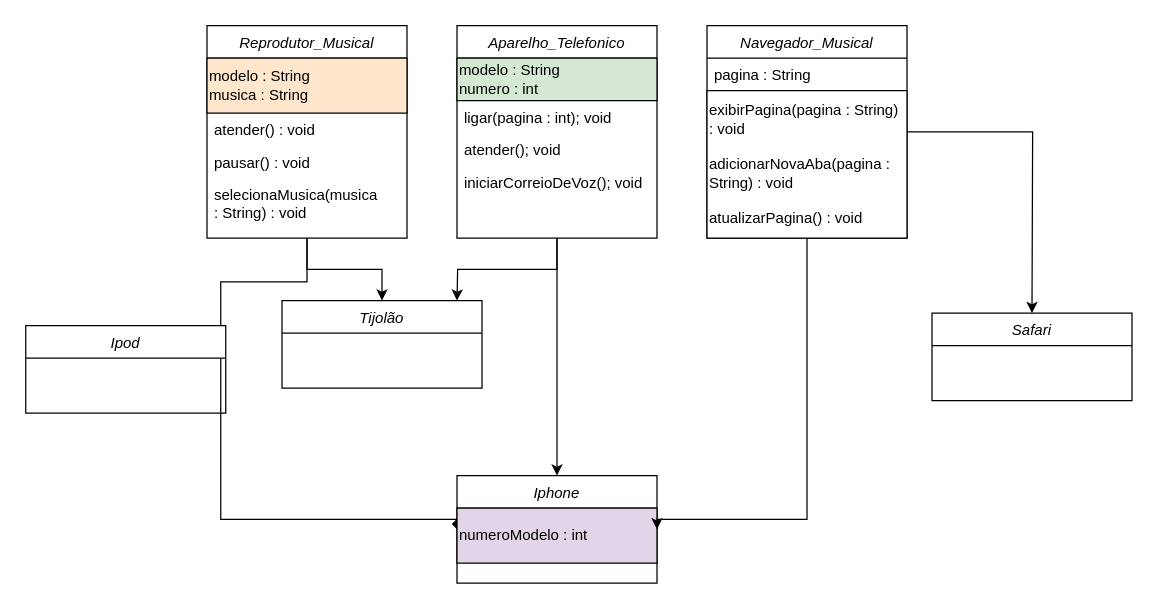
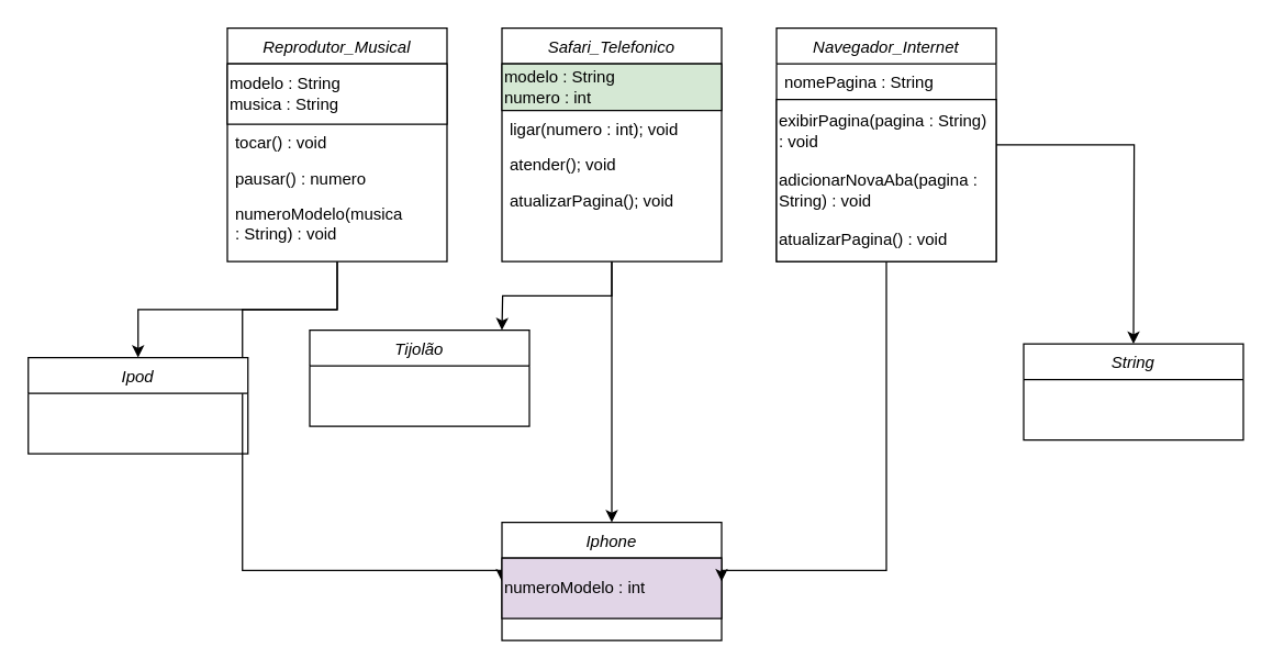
- <mxCell id="4" value="Aparelho_Telefonico" style="swimlane;fontStyle=2;align=center;verticalAlign=top;childLayout=stackLayout;horizontal=1;startSize=26;horizontalStack=0;resizeParent=1;resizeLast=0;collapsible=1;marginBottom=0;rounded=0;shadow=0;strokeWidth=1;" parent="1" vertex="1"><mxGeometry x="365" width="160" height="170" as="geometry" y="20"><mxRectangle x="230" y="140" width="160" height="26" as="alternateBounds" /></mxGeometry></mxCell>
+ <mxCell id="4" value="Safari_Telefonico" style="swimlane;fontStyle=2;align=center;verticalAlign=top;childLayout=stackLayout;horizontal=1;startSize=26;horizontalStack=0;resizeParent=1;resizeLast=0;collapsible=1;marginBottom=0;rounded=0;shadow=0;strokeWidth=1;" parent="1" vertex="1"><mxGeometry x="365" width="160" height="170" as="geometry" y="20"><mxRectangle x="230" y="140" width="160" height="26" as="alternateBounds" /></mxGeometry></mxCell>
- <mxCell id="10" value="Navegador_Musical" style="swimlane;fontStyle=2;align=center;verticalAlign=top;childLayout=stackLayout;horizontal=1;startSize=26;horizontalStack=0;resizeParent=1;resizeLast=0;collapsible=1;marginBottom=0;rounded=0;shadow=0;strokeWidth=1;" vertex="1" parent="1"><mxGeometry x="565" width="160" height="170" as="geometry" y="20"><mxRectangle x="230" y="140" width="160" height="26" as="alternateBounds" /></mxGeometry></mxCell>
+ <mxCell id="10" value="Navegador_Internet" style="swimlane;fontStyle=2;align=center;verticalAlign=top;childLayout=stackLayout;horizontal=1;startSize=26;horizontalStack=0;resizeParent=1;resizeLast=0;collapsible=1;marginBottom=0;rounded=0;shadow=0;strokeWidth=1;" vertex="1" parent="1"><mxGeometry x="565" width="160" height="170" as="geometry" y="20"><mxRectangle x="230" y="140" width="160" height="26" as="alternateBounds" /></mxGeometry></mxCell>
- <mxCell id="11" value="pagina : String" style="text;align=left;verticalAlign=top;spacingLeft=4;spacingRight=4;overflow=hidden;rotatable=0;points=[[0,0.5],[1,0.5]];portConstraint=eastwest;" vertex="1" parent="10"><mxGeometry y="26" width="160" height="26" as="geometry" /></mxCell>
+ <mxCell id="11" value="nomePagina : String" style="text;align=left;verticalAlign=top;spacingLeft=4;spacingRight=4;overflow=hidden;rotatable=0;points=[[0,0.5],[1,0.5]];portConstraint=eastwest;" vertex="1" parent="10"><mxGeometry y="26" width="160" height="26" as="geometry" /></mxCell>
- <mxCell id="16" value="modelo : String&lt;div&gt;musica : String&lt;/div&gt;" style="rounded=0;whiteSpace=wrap;html=1;align=left;fillColor=#ffe6cc;" vertex="1" parent="15"><mxGeometry y="26" width="160" height="44" as="geometry" /></mxCell>
+ <mxCell id="16" value="modelo : String&lt;div&gt;musica : String&lt;/div&gt;" style="rounded=0;whiteSpace=wrap;html=1;align=left;" vertex="1" parent="15"><mxGeometry y="26" width="160" height="44" as="geometry" /></mxCell>
- <mxCell id="6" value="ligar(pagina : int); void" style="text;align=left;verticalAlign=top;spacingLeft=4;spacingRight=4;overflow=hidden;rotatable=0;points=[[0,0.5],[1,0.5]];portConstraint=eastwest;" parent="4" vertex="1"><mxGeometry y="60" width="160" height="26" as="geometry" /></mxCell>
+ <mxCell id="6" value="ligar(numero : int); void" style="text;align=left;verticalAlign=top;spacingLeft=4;spacingRight=4;overflow=hidden;rotatable=0;points=[[0,0.5],[1,0.5]];portConstraint=eastwest;" parent="4" vertex="1"><mxGeometry y="60" width="160" height="26" as="geometry" /></mxCell>
- <mxCell id="17" value="atender() : void" style="text;align=left;verticalAlign=top;spacingLeft=4;spacingRight=4;overflow=hidden;rotatable=0;points=[[0,0.5],[1,0.5]];portConstraint=eastwest;" vertex="1" parent="15"><mxGeometry y="70" width="160" height="26" as="geometry" /></mxCell>
+ <mxCell id="17" value="tocar() : void" style="text;align=left;verticalAlign=top;spacingLeft=4;spacingRight=4;overflow=hidden;rotatable=0;points=[[0,0.5],[1,0.5]];portConstraint=eastwest;" vertex="1" parent="15"><mxGeometry y="70" width="160" height="26" as="geometry" /></mxCell>
- <mxCell id="18" value="pausar() : void" style="text;align=left;verticalAlign=top;spacingLeft=4;spacingRight=4;overflow=hidden;rotatable=0;points=[[0,0.5],[1,0.5]];portConstraint=eastwest;" vertex="1" parent="15"><mxGeometry y="96" width="160" height="26" as="geometry" /></mxCell>
+ <mxCell id="18" value="pausar() : numero" style="text;align=left;verticalAlign=top;spacingLeft=4;spacingRight=4;overflow=hidden;rotatable=0;points=[[0,0.5],[1,0.5]];portConstraint=eastwest;" vertex="1" parent="15"><mxGeometry y="96" width="160" height="26" as="geometry" /></mxCell>
- <mxCell id="8" value="iniciarCorreioDeVoz(); void" style="text;align=left;verticalAlign=top;spacingLeft=4;spacingRight=4;overflow=hidden;rotatable=0;points=[[0,0.5],[1,0.5]];portConstraint=eastwest;" vertex="1" parent="4"><mxGeometry y="112" width="160" height="58" as="geometry" /></mxCell>
+ <mxCell id="8" value="atualizarPagina(); void" style="text;align=left;verticalAlign=top;spacingLeft=4;spacingRight=4;overflow=hidden;rotatable=0;points=[[0,0.5],[1,0.5]];portConstraint=eastwest;" vertex="1" parent="4"><mxGeometry y="112" width="160" height="58" as="geometry" /></mxCell>
- <mxCell id="19" value="selecionaMusica(musica&#10;: String) : void" style="text;align=left;verticalAlign=top;spacingLeft=4;spacingRight=4;overflow=hidden;rotatable=0;points=[[0,0.5],[1,0.5]];portConstraint=eastwest;" vertex="1" parent="15"><mxGeometry y="122" width="160" height="38" as="geometry" /></mxCell>
+ <mxCell id="19" value="numeroModelo(musica&#10;: String) : void" style="text;align=left;verticalAlign=top;spacingLeft=4;spacingRight=4;overflow=hidden;rotatable=0;points=[[0,0.5],[1,0.5]];portConstraint=eastwest;" vertex="1" parent="15"><mxGeometry y="122" width="160" height="38" as="geometry" /></mxCell>
- <mxCell id="13" style="edgeStyle=orthogonalEdgeStyle;rounded=0;orthogonalLoop=1;jettySize=auto;html=1;" edge="1" parent="1" source="15" target="22"><mxGeometry relative="1" as="geometry"><mxPoint x="35" y="250" as="targetPoint" /></mxGeometry></mxCell>
+ <mxCell id="13" style="edgeStyle=orthogonalEdgeStyle;rounded=0;orthogonalLoop=1;jettySize=auto;html=1;entryX=0.5;entryY=0;entryDx=0;entryDy=0;" edge="1" parent="1" source="15" target="20"><mxGeometry relative="1" as="geometry"><mxPoint x="35" y="250" as="targetPoint" /></mxGeometry></mxCell>
- <mxCell id="21" value="Safari" style="swimlane;fontStyle=2;align=center;verticalAlign=top;childLayout=stackLayout;horizontal=1;startSize=26;horizontalStack=0;resizeParent=1;resizeLast=0;collapsible=1;marginBottom=0;rounded=0;shadow=0;strokeWidth=1;" vertex="1" parent="1"><mxGeometry x="745" y="250" width="160" height="70" as="geometry"><mxRectangle x="230" y="140" width="160" height="26" as="alternateBounds" /></mxGeometry></mxCell>
+ <mxCell id="21" value="String" style="swimlane;fontStyle=2;align=center;verticalAlign=top;childLayout=stackLayout;horizontal=1;startSize=26;horizontalStack=0;resizeParent=1;resizeLast=0;collapsible=1;marginBottom=0;rounded=0;shadow=0;strokeWidth=1;" vertex="1" parent="1"><mxGeometry x="745" y="250" width="160" height="70" as="geometry"><mxRectangle x="230" y="140" width="160" height="26" as="alternateBounds" /></mxGeometry></mxCell>
- <mxCell id="14" style="edgeStyle=orthogonalEdgeStyle;rounded=0;orthogonalLoop=1;jettySize=auto;html=1;entryX=0;entryY=0.5;entryDx=0;entryDy=0;endArrow=diamond;" edge="1" parent="1" source="15" target="23"><mxGeometry relative="1" as="geometry"><mxPoint x="176" y="410" as="targetPoint" /><Array as="points"><mxPoint x="245" y="225" /><mxPoint x="176" y="225" /><mxPoint x="176" y="415" /></Array></mxGeometry></mxCell>
+ <mxCell id="14" style="edgeStyle=orthogonalEdgeStyle;rounded=0;orthogonalLoop=1;jettySize=auto;html=1;entryX=0;entryY=0.5;entryDx=0;entryDy=0;" edge="1" parent="1" source="15" target="23"><mxGeometry relative="1" as="geometry"><mxPoint x="176" y="410" as="targetPoint" /><Array as="points"><mxPoint x="245" y="225" /><mxPoint x="176" y="225" /><mxPoint x="176" y="415" /></Array></mxGeometry></mxCell>
